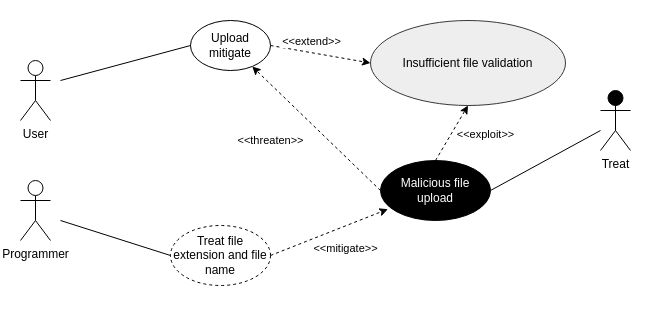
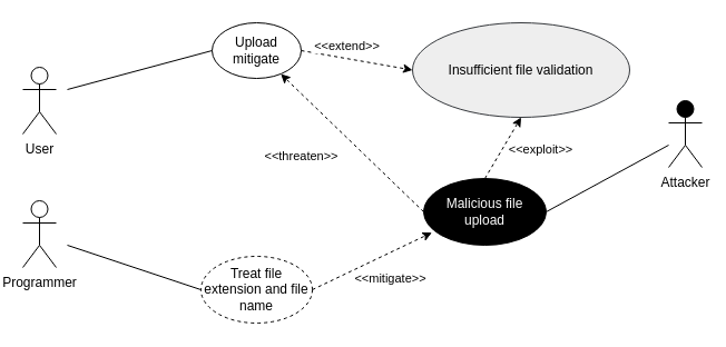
- <mxCell id="13" value="&lt;font color=&quot;#000000&quot;&gt;Treat&lt;br&gt;&lt;br&gt;&lt;/font&gt;" style="shape=umlActor;verticalLabelPosition=bottom;labelBackgroundColor=#ffffff;verticalAlign=top;html=1;outlineConnect=0;fillColor=#000000;fontColor=#FFFFFF;" vertex="1" parent="1"><mxGeometry x="600" y="90" width="30" height="60" as="geometry" /></mxCell>
+ <mxCell id="13" value="&lt;font color=&quot;#000000&quot;&gt;Attacker&lt;br&gt;&lt;br&gt;&lt;/font&gt;" style="shape=umlActor;verticalLabelPosition=bottom;labelBackgroundColor=#ffffff;verticalAlign=top;html=1;outlineConnect=0;fillColor=#000000;fontColor=#FFFFFF;" vertex="1" parent="1"><mxGeometry x="600" y="90" width="30" height="60" as="geometry" /></mxCell>
- <mxCell id="16" value="&lt;font color=&quot;#000000&quot;&gt;Treat file extension and file name&lt;/font&gt;" style="ellipse;whiteSpace=wrap;html=1;fillColor=#FFFFFF;fontColor=#FFFFFF;dashed=1;" vertex="1" parent="1"><mxGeometry x="170" y="225" width="100" height="60" as="geometry" /></mxCell>
+ <mxCell id="16" value="&lt;font color=&quot;#000000&quot;&gt;Treat file extension and file name&lt;/font&gt;" style="ellipse;whiteSpace=wrap;html=1;fillColor=#FFFFFF;fontColor=#FFFFFF;dashed=1;" vertex="1" parent="1"><mxGeometry x="180" y="230" width="100" height="60" as="geometry" /></mxCell>
